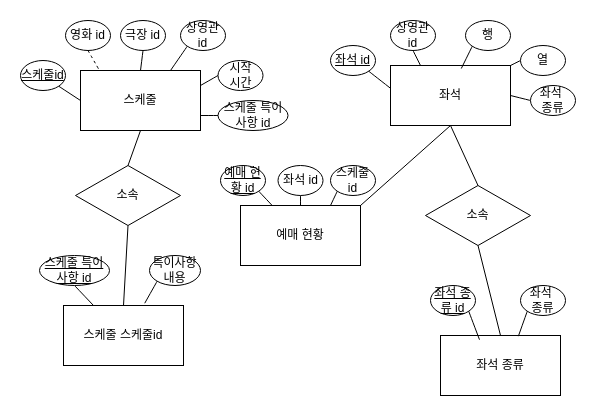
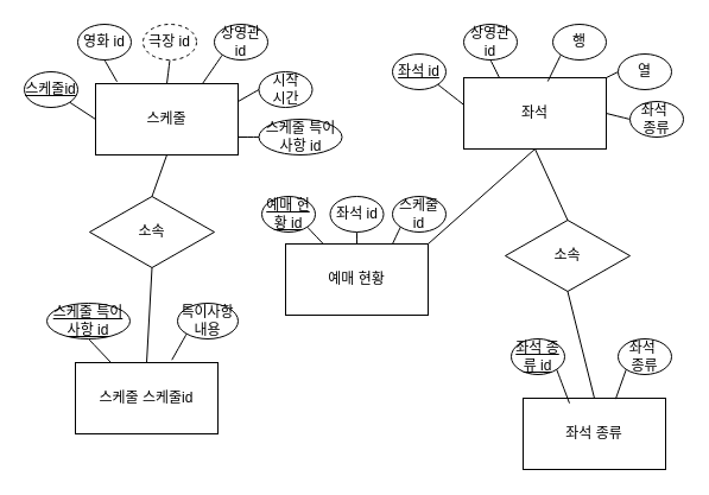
- <mxCell id="8" value="극장 id" style="ellipse;whiteSpace=wrap;html=1;" parent="1" vertex="1"><mxGeometry x="120" y="20" width="45" height="30" as="geometry" /></mxCell>
+ <mxCell id="8" value="극장 id" style="ellipse;whiteSpace=wrap;html=1;dashed=1;" parent="1" vertex="1"><mxGeometry x="120" y="20" width="45" height="30" as="geometry" /></mxCell>
- <mxCell id="15" style="edgeStyle=none;curved=1;rounded=0;orthogonalLoop=1;jettySize=auto;html=1;exitX=0.5;exitY=1;exitDx=0;exitDy=0;entryX=0.15;entryY=-0.028;entryDx=0;entryDy=0;entryPerimeter=0;fontSize=12;startSize=8;endSize=8;endArrow=none;endFill=0;dashed=1;" parent="1" source="6" target="3" edge="1"><mxGeometry relative="1" as="geometry" /></mxCell>
+ <mxCell id="15" style="edgeStyle=none;curved=1;rounded=0;orthogonalLoop=1;jettySize=auto;html=1;exitX=0.5;exitY=1;exitDx=0;exitDy=0;entryX=0.15;entryY=-0.028;entryDx=0;entryDy=0;entryPerimeter=0;fontSize=12;startSize=8;endSize=8;endArrow=none;endFill=0;" parent="1" source="6" target="3" edge="1"><mxGeometry relative="1" as="geometry" /></mxCell>
